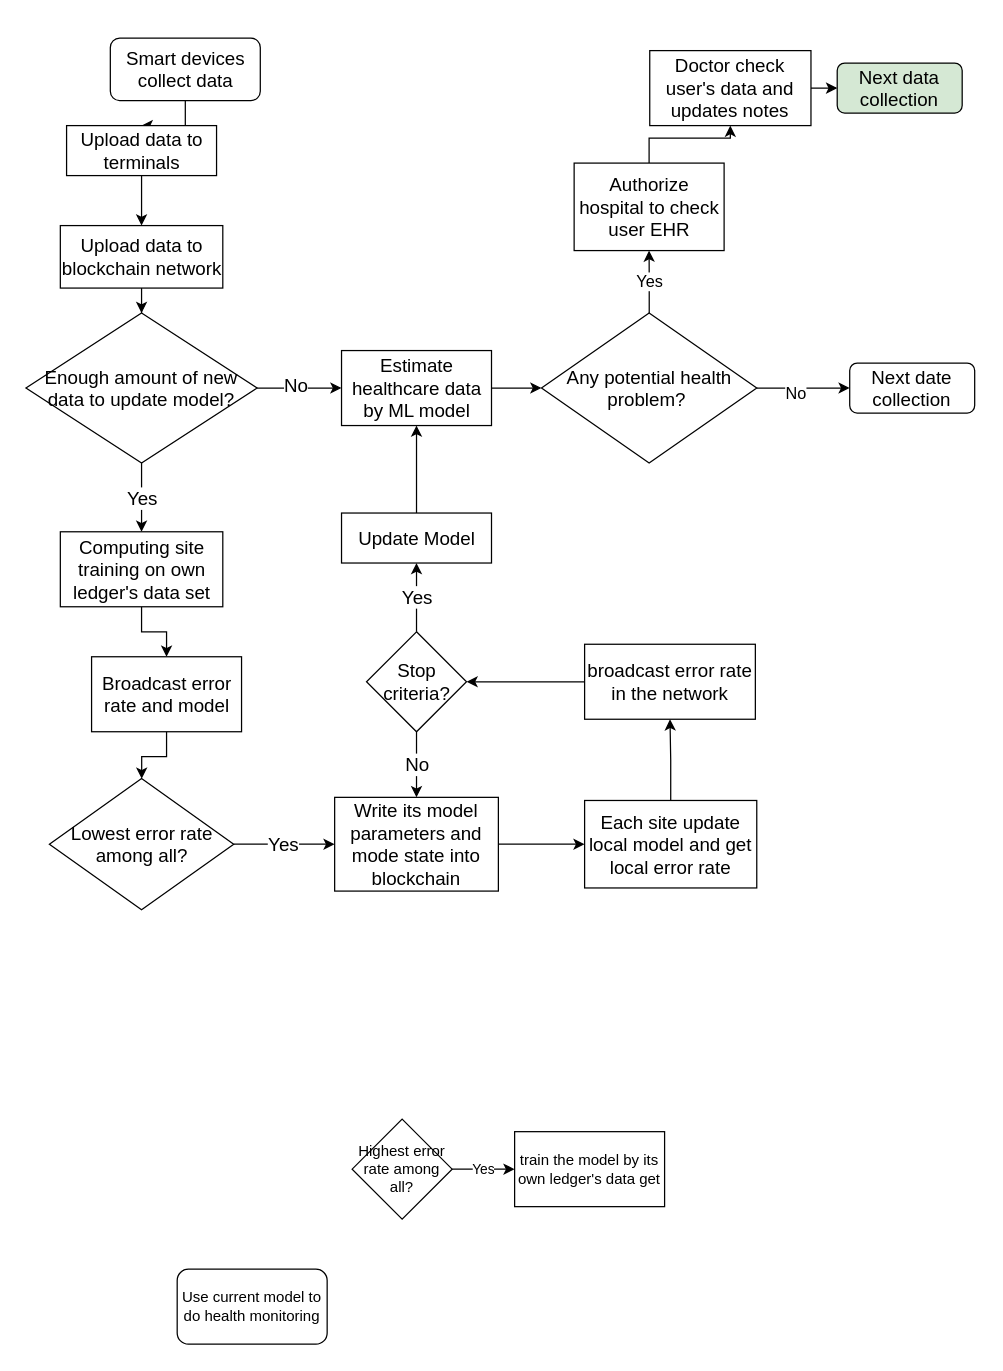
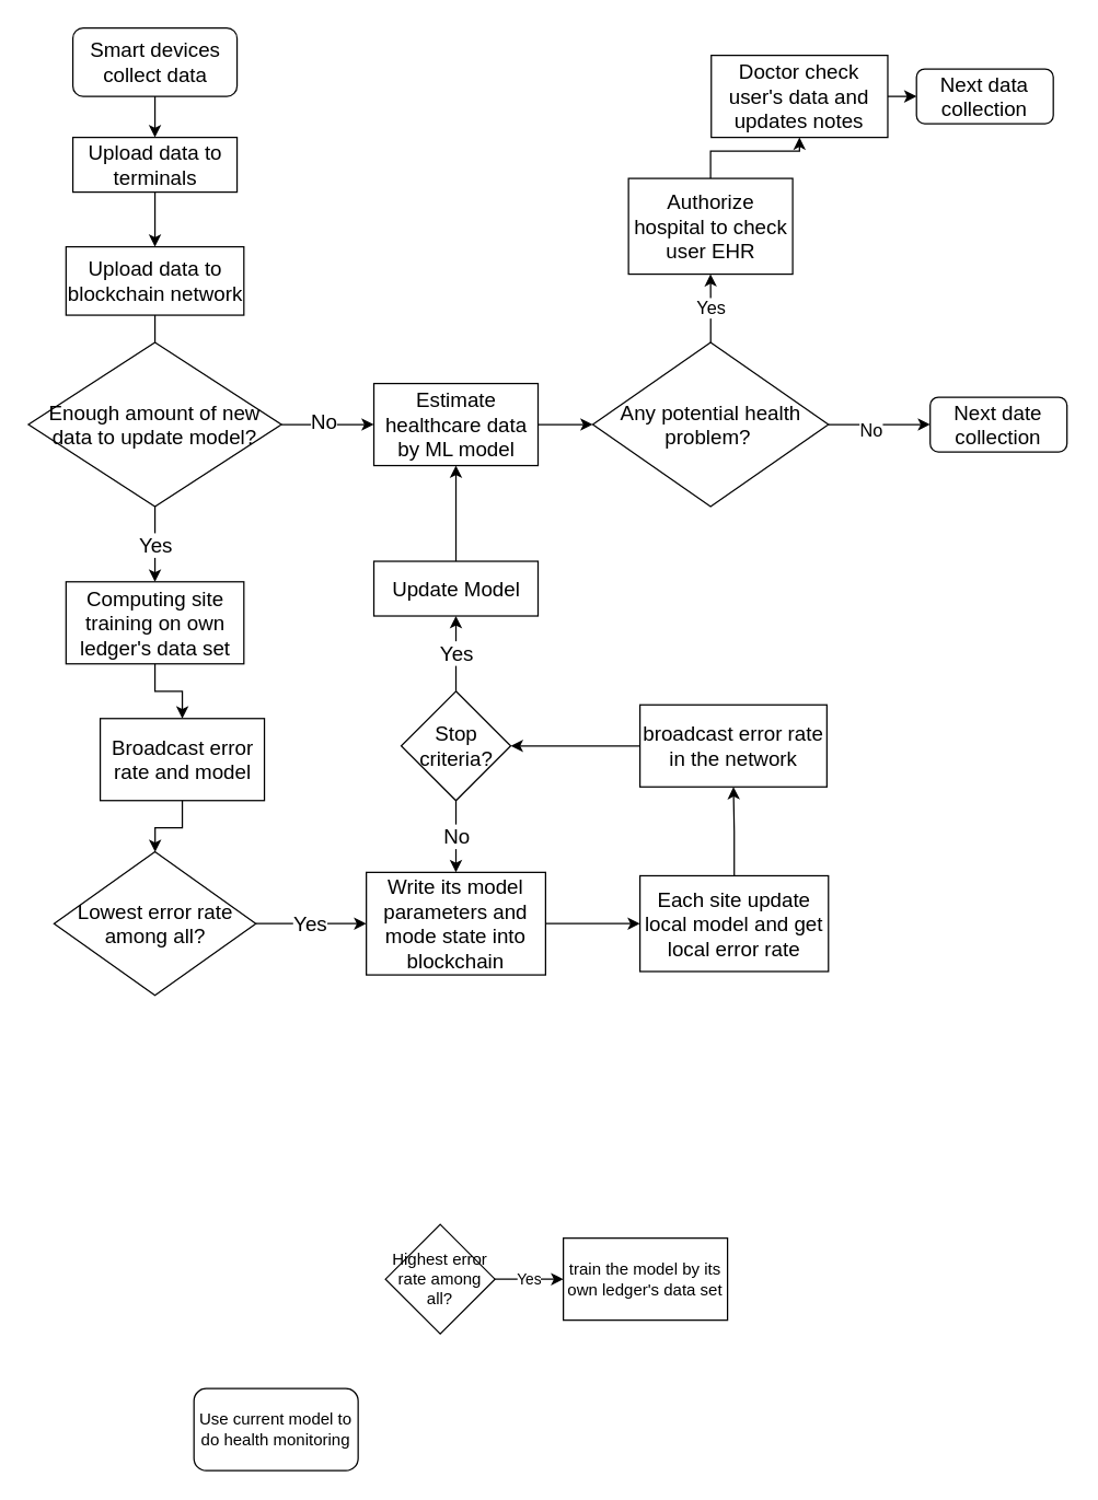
- <mxCell id="3" value="&lt;font style=&quot;font-size: 15px&quot;&gt;Smart devices collect data&lt;/font&gt;" style="rounded=1;whiteSpace=wrap;html=1;fontSize=12;glass=0;strokeWidth=1;shadow=0;" parent="1" vertex="1"><mxGeometry x="87.5" y="30" width="120" height="50" as="geometry" /></mxCell>
+ <mxCell id="3" value="&lt;font style=&quot;font-size: 15px&quot;&gt;Smart devices collect data&lt;/font&gt;" style="rounded=1;whiteSpace=wrap;html=1;fontSize=12;glass=0;strokeWidth=1;shadow=0;" parent="1" vertex="1"><mxGeometry x="52.5" y="20" width="120" height="50" as="geometry" /></mxCell>
- <mxCell id="19" value="&lt;font style=&quot;font-size: 15px&quot;&gt;Next data collection&lt;/font&gt;" style="rounded=1;whiteSpace=wrap;html=1;fillColor=#d5e8d4;" parent="1" vertex="1"><mxGeometry x="669.12" y="50" width="100" height="40" as="geometry" /></mxCell>
+ <mxCell id="19" value="&lt;font style=&quot;font-size: 15px&quot;&gt;Next data collection&lt;/font&gt;" style="rounded=1;whiteSpace=wrap;html=1;" parent="1" vertex="1"><mxGeometry x="669.12" y="50" width="100" height="40" as="geometry" /></mxCell>
- <mxCell id="6" value="" style="edgeStyle=orthogonalEdgeStyle;rounded=0;orthogonalLoop=1;jettySize=auto;html=1;fontSize=13;" edge="1" parent="1" source="7" target="42"><mxGeometry relative="1" as="geometry" /></mxCell>
+ <mxCell id="6" value="" style="edgeStyle=orthogonalEdgeStyle;rounded=0;orthogonalLoop=1;jettySize=auto;html=1;fontSize=13;endArrow=none;" edge="1" parent="1" source="7" target="42"><mxGeometry relative="1" as="geometry" /></mxCell>
- <mxCell id="34" value="train the model by its own ledger's data get" style="whiteSpace=wrap;html=1;rounded=0;" vertex="1" parent="1"><mxGeometry x="411" y="905" width="120" height="60" as="geometry" /></mxCell>
+ <mxCell id="34" value="train the model by its own ledger's data set" style="whiteSpace=wrap;html=1;rounded=0;" vertex="1" parent="1"><mxGeometry x="411" y="905" width="120" height="60" as="geometry" /></mxCell>
